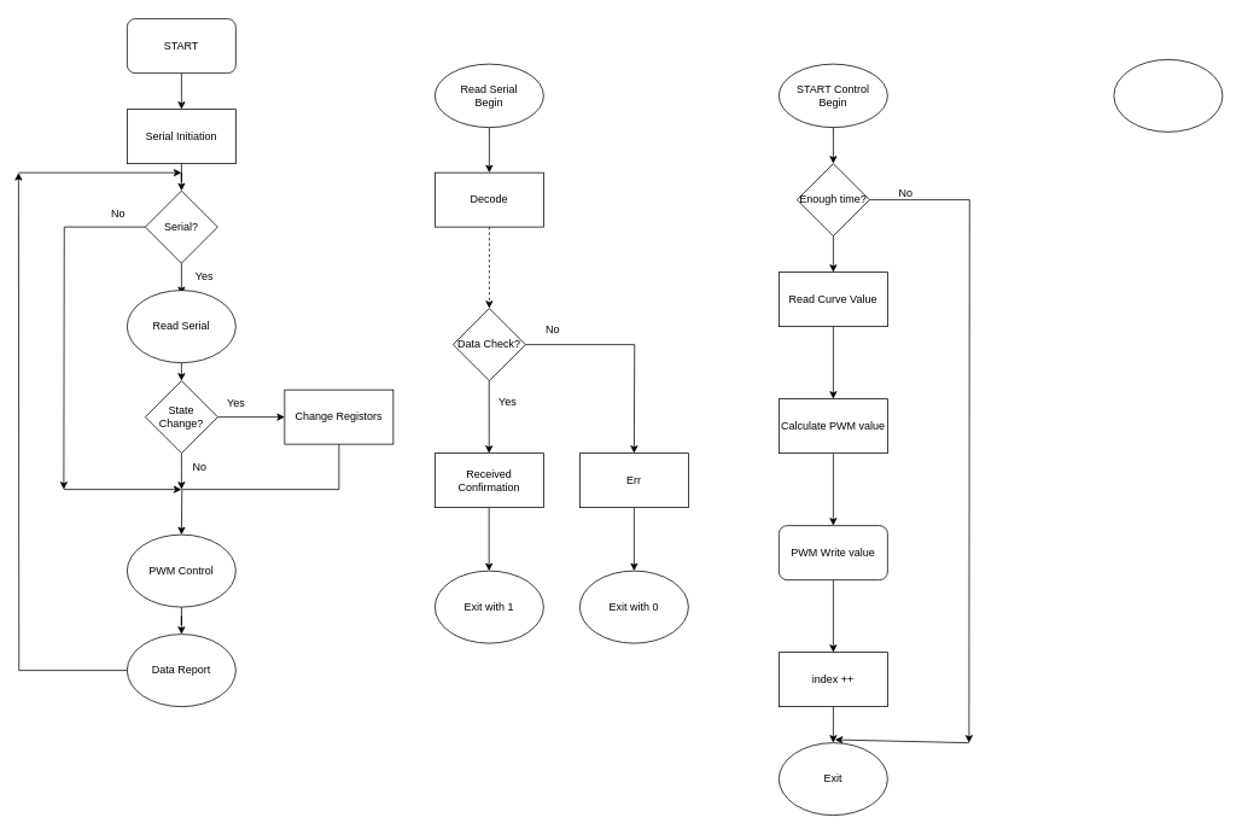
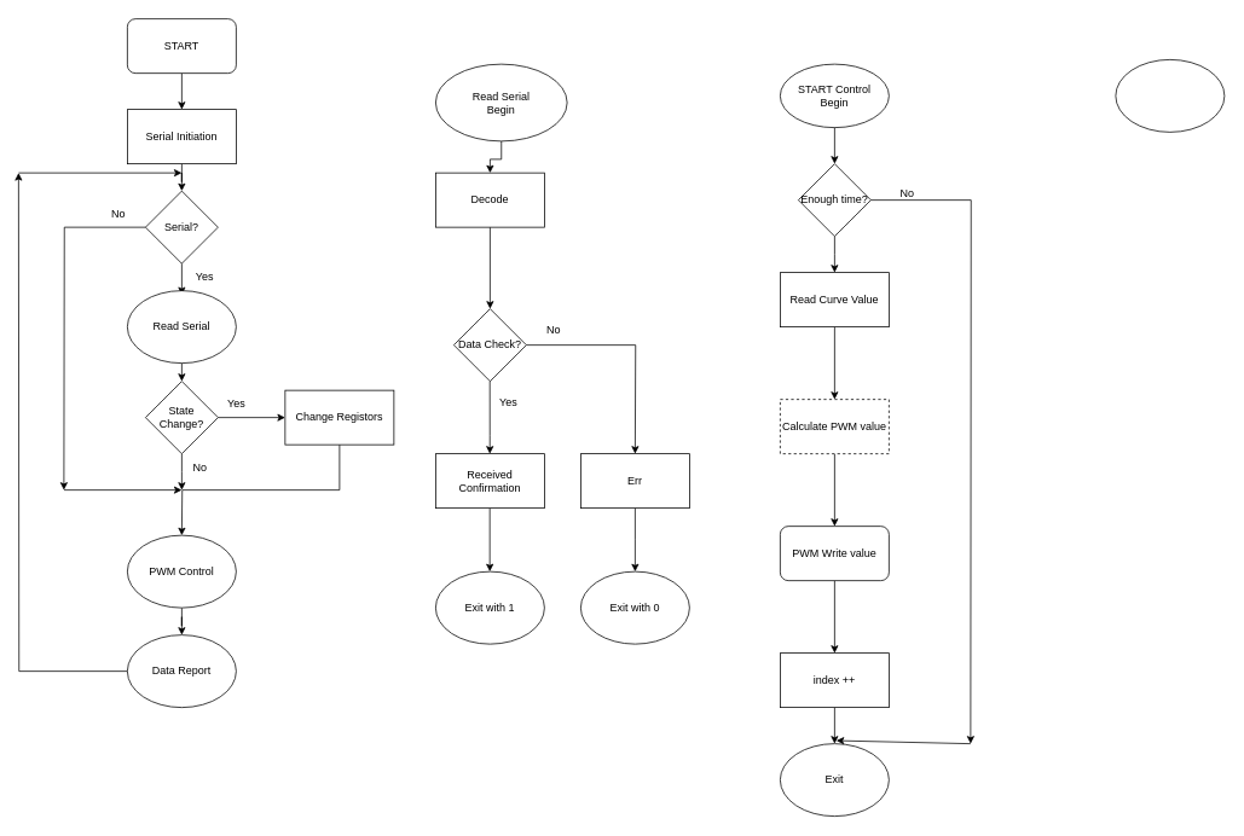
- <mxCell id="28" value="&lt;div&gt;Read Serial&lt;/div&gt;&lt;div&gt;Begin&lt;/div&gt;" style="ellipse;whiteSpace=wrap;html=1;" vertex="1" parent="1"><mxGeometry x="480" y="70" width="120" height="70" as="geometry" /></mxCell>
+ <mxCell id="28" value="&lt;div&gt;Read Serial&lt;/div&gt;&lt;div&gt;Begin&lt;/div&gt;" style="ellipse;whiteSpace=wrap;html=1;" vertex="1" parent="1"><mxGeometry x="480" y="70" width="145" height="85" as="geometry" /></mxCell>
- <mxCell id="30" value="" style="edgeStyle=orthogonalEdgeStyle;rounded=0;orthogonalLoop=1;jettySize=auto;html=1;entryX=0.5;entryY=0;entryDx=0;entryDy=0;dashed=1;" edge="1" parent="1" source="31" target="3"><mxGeometry relative="1" as="geometry"><mxPoint x="540" y="330" as="targetPoint" /></mxGeometry></mxCell>
+ <mxCell id="30" value="" style="edgeStyle=orthogonalEdgeStyle;rounded=0;orthogonalLoop=1;jettySize=auto;html=1;entryX=0.5;entryY=0;entryDx=0;entryDy=0;" edge="1" parent="1" source="31" target="3"><mxGeometry relative="1" as="geometry"><mxPoint x="540" y="330" as="targetPoint" /></mxGeometry></mxCell>
- <mxCell id="49" value="Calculate PWM value" style="whiteSpace=wrap;html=1;" vertex="1" parent="1"><mxGeometry x="860" y="440" width="120" height="60" as="geometry" /></mxCell>
+ <mxCell id="49" value="Calculate PWM value" style="whiteSpace=wrap;html=1;dashed=1;" vertex="1" parent="1"><mxGeometry x="860" y="440" width="120" height="60" as="geometry" /></mxCell>
